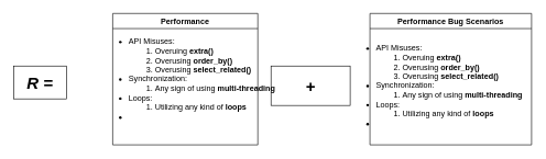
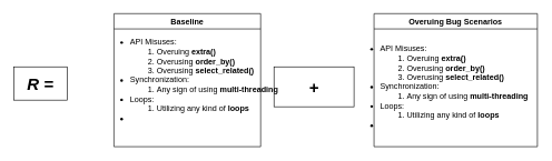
- <mxCell id="3" value="Performance" style="swimlane;whiteSpace=wrap;html=1;" parent="1" vertex="1"><mxGeometry x="170" y="20" width="220" height="200" as="geometry"><mxRectangle x="180" y="160" width="90" height="30" as="alternateBounds" /></mxGeometry></mxCell>
+ <mxCell id="3" value="Baseline" style="swimlane;whiteSpace=wrap;html=1;" parent="1" vertex="1"><mxGeometry x="170" y="20" width="220" height="200" as="geometry"><mxRectangle x="180" y="160" width="90" height="30" as="alternateBounds" /></mxGeometry></mxCell>
- <mxCell id="5" value="Performance Bug Scenarios" style="swimlane;whiteSpace=wrap;html=1;" parent="1" vertex="1"><mxGeometry x="560" y="20" width="245" height="200" as="geometry" /></mxCell>
+ <mxCell id="5" value="Overuing Bug Scenarios" style="swimlane;whiteSpace=wrap;html=1;" parent="1" vertex="1"><mxGeometry x="560" y="20" width="245" height="200" as="geometry" /></mxCell>
